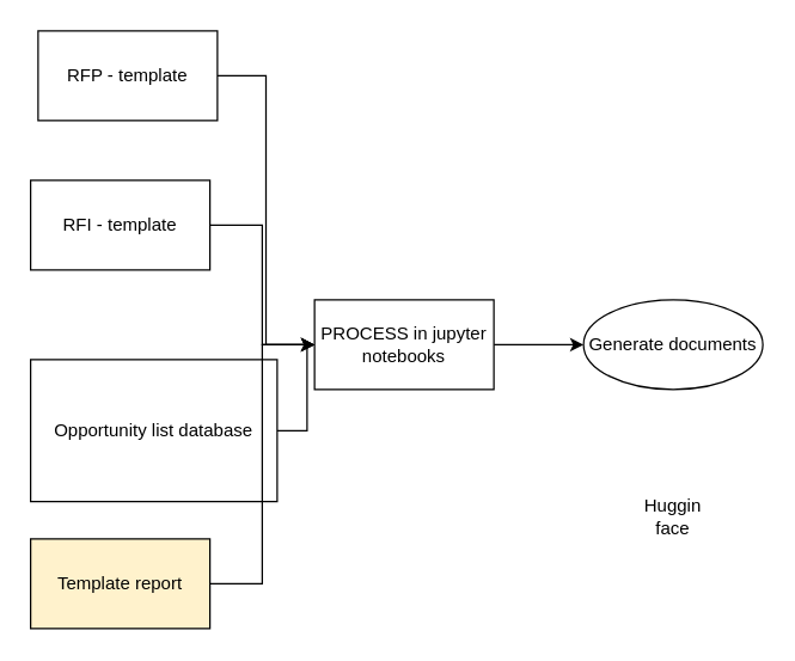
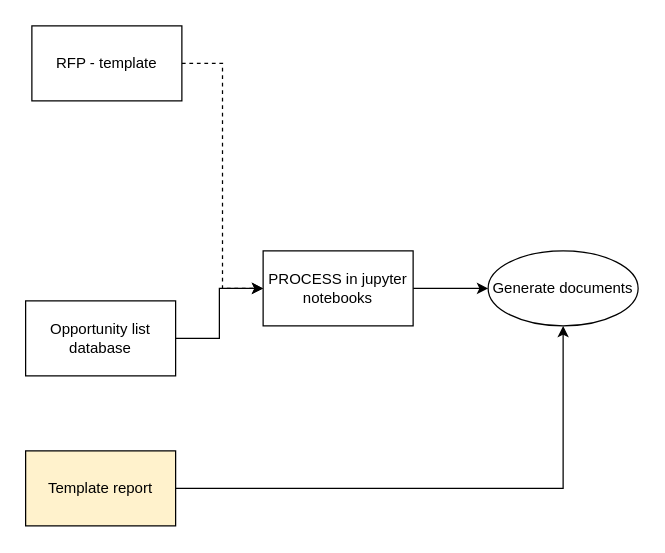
- <mxCell id="4" style="edgeStyle=orthogonalEdgeStyle;rounded=0;orthogonalLoop=1;jettySize=auto;html=1;entryX=0;entryY=0.5;entryDx=0;entryDy=0;" edge="1" parent="1" source="5" target="3"><mxGeometry relative="1" as="geometry" /></mxCell>
+ <mxCell id="4" style="edgeStyle=orthogonalEdgeStyle;rounded=0;orthogonalLoop=1;jettySize=auto;html=1;entryX=0;entryY=0.5;entryDx=0;entryDy=0;dashed=1;" edge="1" parent="1" source="5" target="3"><mxGeometry relative="1" as="geometry" /></mxCell>
- <mxCell id="7" value="RFI - template" style="rounded=0;whiteSpace=wrap;html=1;" vertex="1" parent="1"><mxGeometry x="20" y="120" width="120" height="60" as="geometry" /></mxCell>
- <mxCell id="6" style="edgeStyle=orthogonalEdgeStyle;rounded=0;orthogonalLoop=1;jettySize=auto;html=1;entryX=0;entryY=0.5;entryDx=0;entryDy=0;" edge="1" parent="1" source="7" target="3"><mxGeometry relative="1" as="geometry"><mxPoint x="210" y="150" as="targetPoint" /></mxGeometry></mxCell>
- <mxCell id="9" value="Opportunity list database" style="rounded=0;whiteSpace=wrap;html=1;" vertex="1" parent="1"><mxGeometry x="20" y="240" width="165" height="95" as="geometry" /></mxCell>
+ <mxCell id="9" value="Opportunity list database" style="rounded=0;whiteSpace=wrap;html=1;" vertex="1" parent="1"><mxGeometry x="20" y="240" width="120" height="60" as="geometry" /></mxCell>
- <mxCell id="11" style="edgeStyle=orthogonalEdgeStyle;rounded=0;orthogonalLoop=1;jettySize=auto;html=1;entryX=0;entryY=0.5;entryDx=0;entryDy=0;" edge="1" parent="1" source="12" target="3"><mxGeometry relative="1" as="geometry" /></mxCell>
+ <mxCell id="11" style="edgeStyle=orthogonalEdgeStyle;rounded=0;orthogonalLoop=1;jettySize=auto;html=1;" edge="1" parent="1" source="12" target="10"><mxGeometry relative="1" as="geometry" /></mxCell>
- <mxCell id="13" value="Huggin face" style="text;html=1;strokeColor=none;fillColor=none;align=center;verticalAlign=middle;whiteSpace=wrap;rounded=0;" vertex="1" parent="1"><mxGeometry x="420" y="330" width="60" height="30" as="geometry" /></mxCell>
